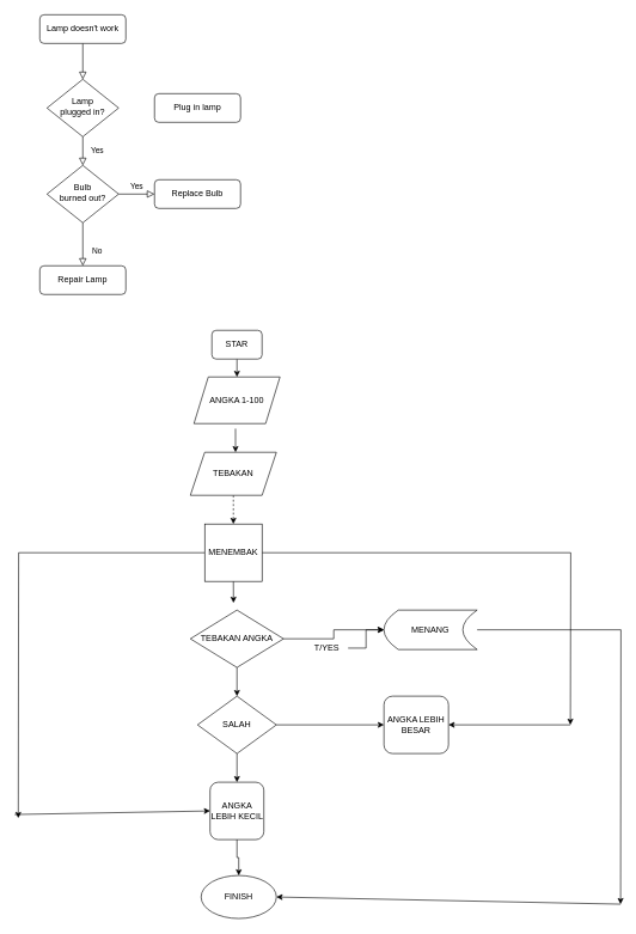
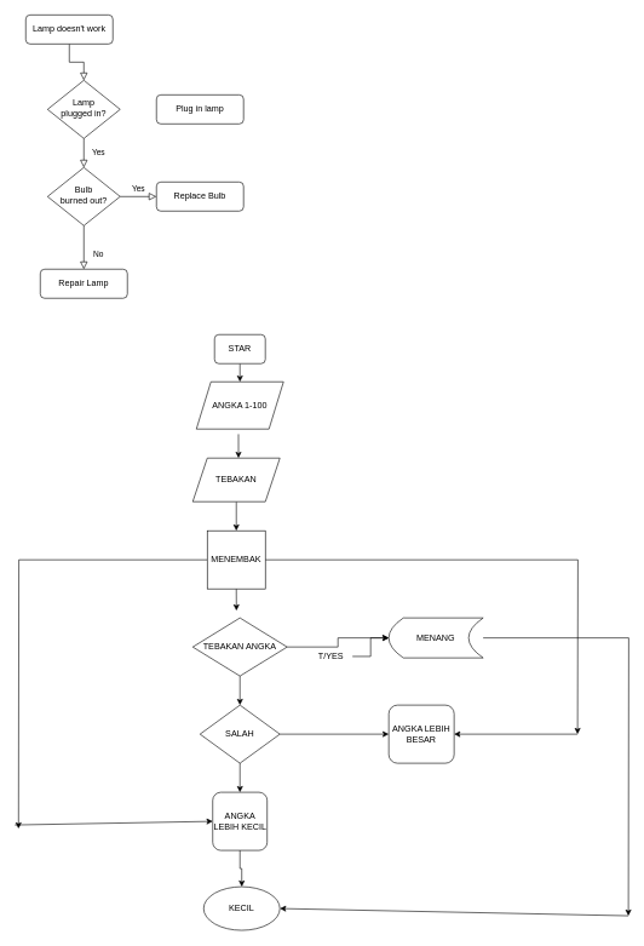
- <mxCell id="3" value="Lamp doesn't work" style="rounded=1;whiteSpace=wrap;html=1;fontSize=12;glass=0;strokeWidth=1;shadow=0;" parent="1" vertex="1"><mxGeometry x="55" y="20" width="120" height="40" as="geometry" /></mxCell>
+ <mxCell id="3" value="Lamp doesn't work" style="rounded=1;whiteSpace=wrap;html=1;fontSize=12;glass=0;strokeWidth=1;shadow=0;" parent="1" vertex="1"><mxGeometry x="35" y="20" width="120" height="40" as="geometry" /></mxCell>
- <mxCell id="15" style="edgeStyle=orthogonalEdgeStyle;rounded=0;orthogonalLoop=1;jettySize=auto;html=1;exitX=0.5;exitY=1;exitDx=0;exitDy=0;entryX=0.5;entryY=0;entryDx=0;entryDy=0;dashed=1;" edge="1" parent="1" source="16" target="20"><mxGeometry relative="1" as="geometry" /></mxCell>
+ <mxCell id="15" style="edgeStyle=orthogonalEdgeStyle;rounded=0;orthogonalLoop=1;jettySize=auto;html=1;exitX=0.5;exitY=1;exitDx=0;exitDy=0;entryX=0.5;entryY=0;entryDx=0;entryDy=0;" edge="1" parent="1" source="16" target="20"><mxGeometry relative="1" as="geometry" /></mxCell>
- <mxCell id="29" value="FINISH" style="ellipse;whiteSpace=wrap;html=1;" vertex="1" parent="1"><mxGeometry x="280" y="1220" width="105" height="60" as="geometry" /></mxCell>
+ <mxCell id="29" value="KECIL" style="ellipse;whiteSpace=wrap;html=1;" vertex="1" parent="1"><mxGeometry x="280" y="1220" width="105" height="60" as="geometry" /></mxCell>
